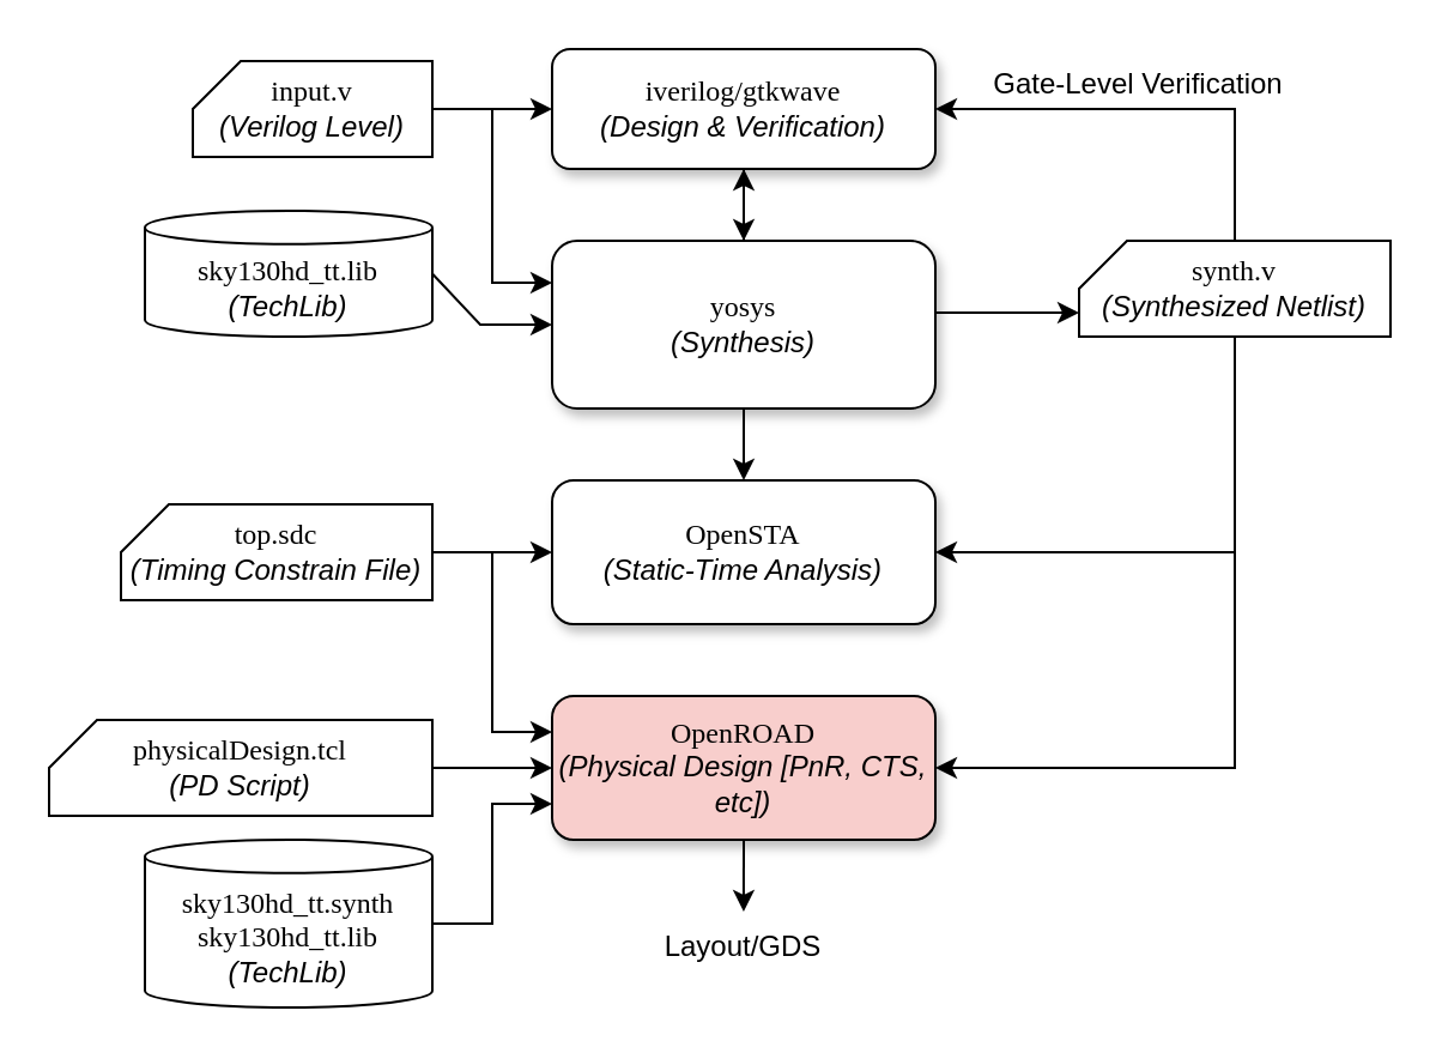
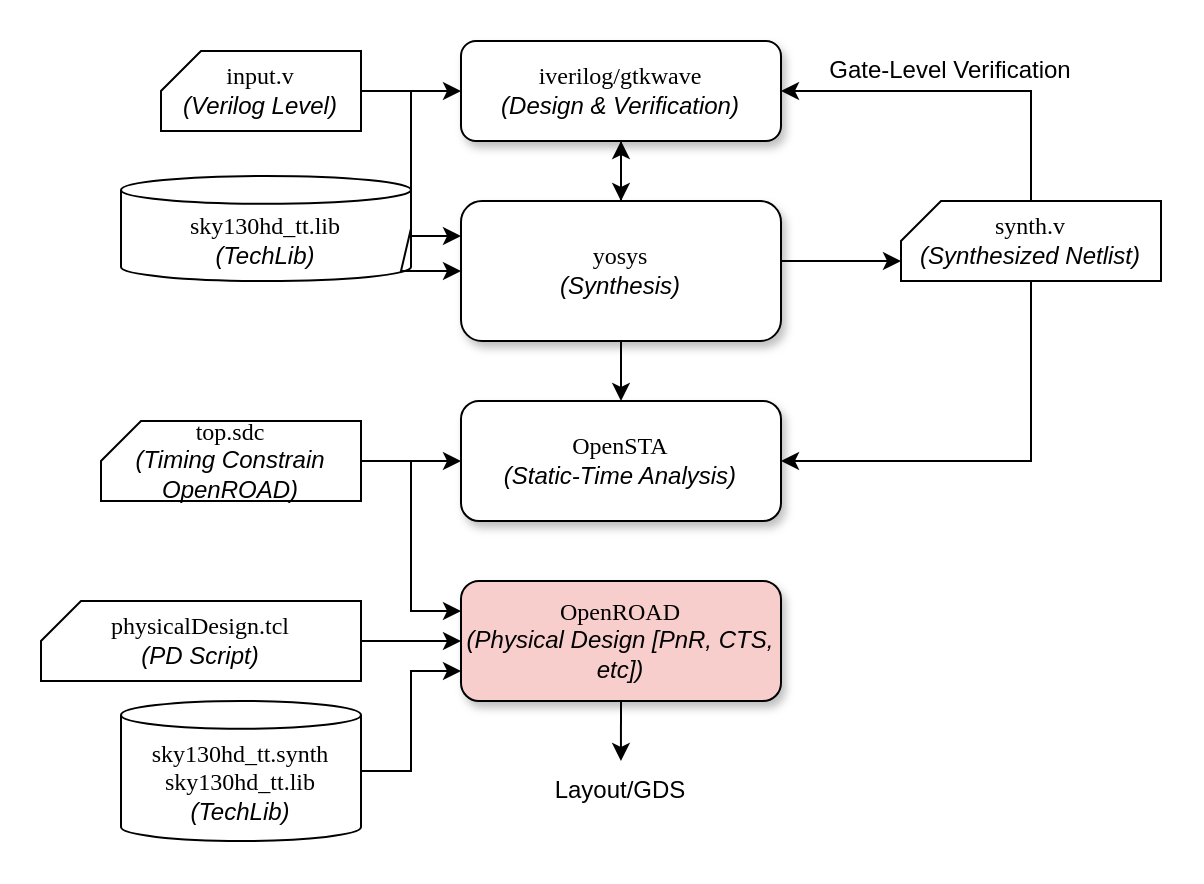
- <mxCell id="14" value="&lt;div&gt;&lt;span style=&quot;background-color: initial;&quot;&gt;&lt;font face=&quot;Lucida Console&quot;&gt;sky130hd_tt.lib&lt;/font&gt;&lt;/span&gt;&lt;/div&gt;&lt;div&gt;&lt;i style=&quot;background-color: initial;&quot;&gt;(TechLib)&lt;/i&gt;&lt;br&gt;&lt;/div&gt;" style="shape=cylinder3;whiteSpace=wrap;html=1;boundedLbl=1;backgroundOutline=1;size=6.96;" parent="1" vertex="1"><mxGeometry x="60" y="87.5" width="120" height="52.5" as="geometry" /></mxCell>
+ <mxCell id="14" value="&lt;div&gt;&lt;span style=&quot;background-color: initial;&quot;&gt;&lt;font face=&quot;Lucida Console&quot;&gt;sky130hd_tt.lib&lt;/font&gt;&lt;/span&gt;&lt;/div&gt;&lt;div&gt;&lt;i style=&quot;background-color: initial;&quot;&gt;(TechLib)&lt;/i&gt;&lt;br&gt;&lt;/div&gt;" style="shape=cylinder3;whiteSpace=wrap;html=1;boundedLbl=1;backgroundOutline=1;size=6.96;" parent="1" vertex="1"><mxGeometry x="60" y="87.5" width="145" height="52.5" as="geometry" /></mxCell>
- <mxCell id="21" value="&lt;div&gt;&lt;span style=&quot;background-color: initial;&quot;&gt;&lt;font face=&quot;Lucida Console&quot;&gt;top.sdc&lt;/font&gt;&lt;/span&gt;&lt;/div&gt;&lt;div&gt;&lt;i style=&quot;background-color: initial;&quot;&gt;(Timing Constrain File)&lt;/i&gt;&lt;br&gt;&lt;/div&gt;" style="shape=card;whiteSpace=wrap;html=1;size=20;" parent="1" vertex="1"><mxGeometry x="50" y="210" width="130" height="40" as="geometry" /></mxCell>
+ <mxCell id="21" value="&lt;div&gt;&lt;span style=&quot;background-color: initial;&quot;&gt;&lt;font face=&quot;Lucida Console&quot;&gt;top.sdc&lt;/font&gt;&lt;/span&gt;&lt;/div&gt;&lt;div&gt;&lt;i style=&quot;background-color: initial;&quot;&gt;(Timing Constrain OpenROAD)&lt;/i&gt;&lt;br&gt;&lt;/div&gt;" style="shape=card;whiteSpace=wrap;html=1;size=20;" parent="1" vertex="1"><mxGeometry x="50" y="210" width="130" height="40" as="geometry" /></mxCell>
- <mxCell id="11" style="edgeStyle=orthogonalEdgeStyle;rounded=0;orthogonalLoop=1;jettySize=auto;html=1;exitX=0.5;exitY=1;exitDx=0;exitDy=0;exitPerimeter=0;entryX=1;entryY=0.5;entryDx=0;entryDy=0;" parent="1" source="12" target="23" edge="1"><mxGeometry relative="1" as="geometry" /></mxCell>
